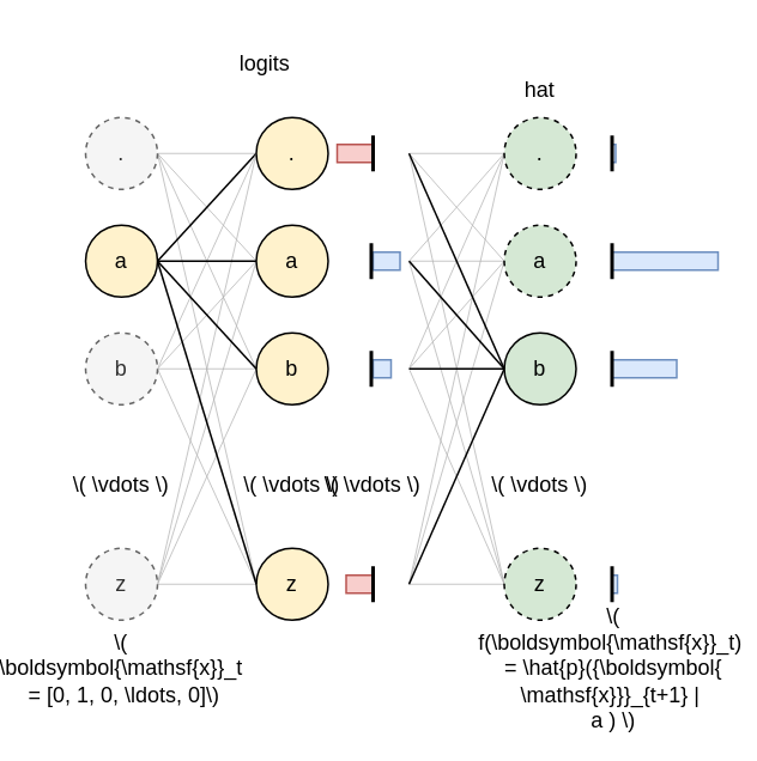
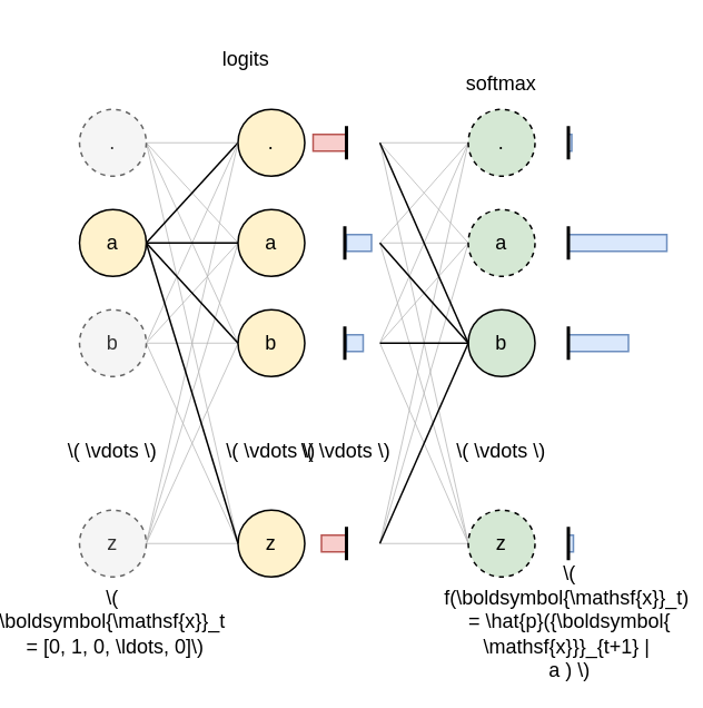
- <mxCell id="51" value="hat" style="text;html=1;strokeColor=none;fillColor=none;align=center;verticalAlign=middle;whiteSpace=wrap;rounded=0;" parent="1" vertex="1"><mxGeometry x="253" y="35" width="60" height="30" as="geometry" /></mxCell>
+ <mxCell id="51" value="softmax" style="text;html=1;strokeColor=none;fillColor=none;align=center;verticalAlign=middle;whiteSpace=wrap;rounded=0;" parent="1" vertex="1"><mxGeometry x="253" y="35" width="60" height="30" as="geometry" /></mxCell>
